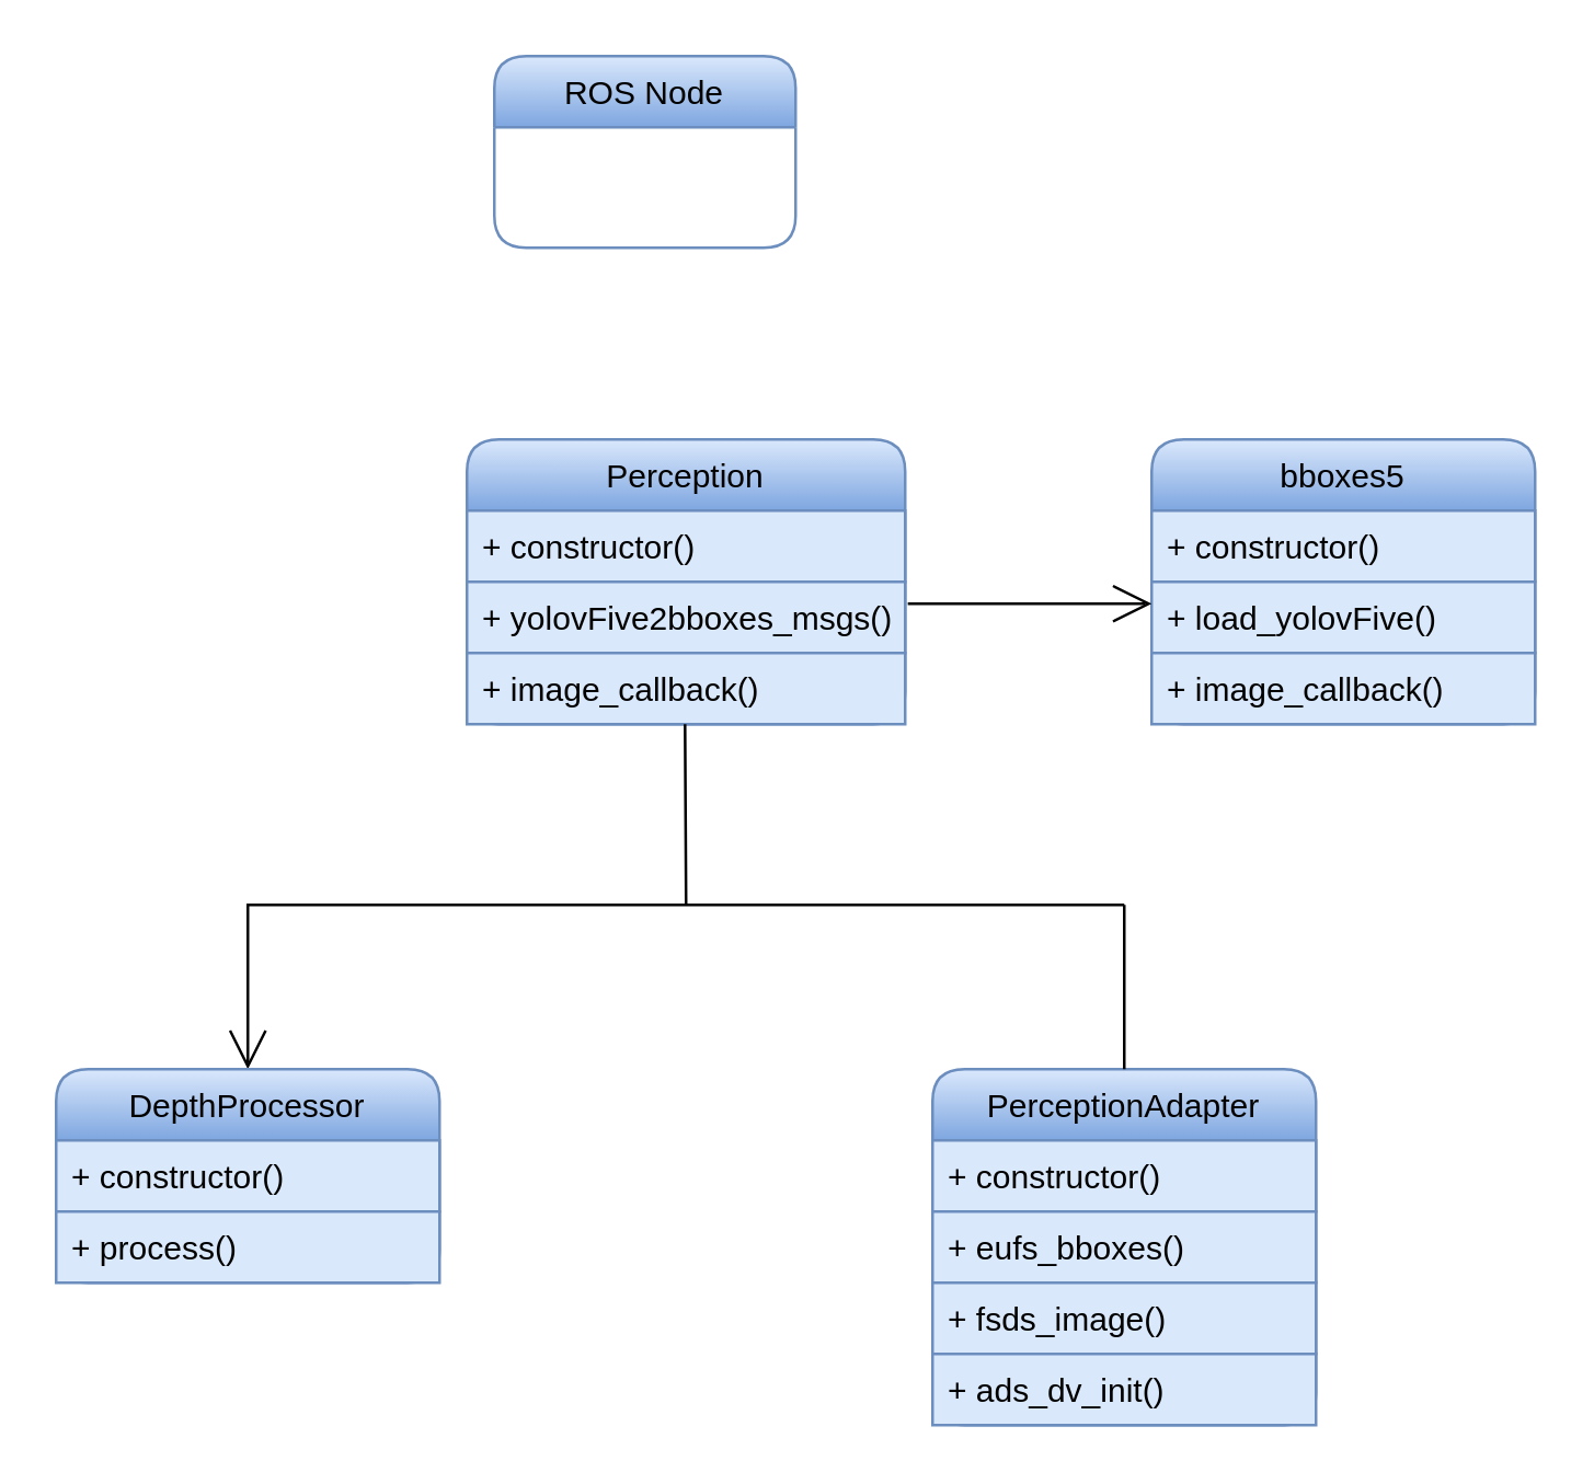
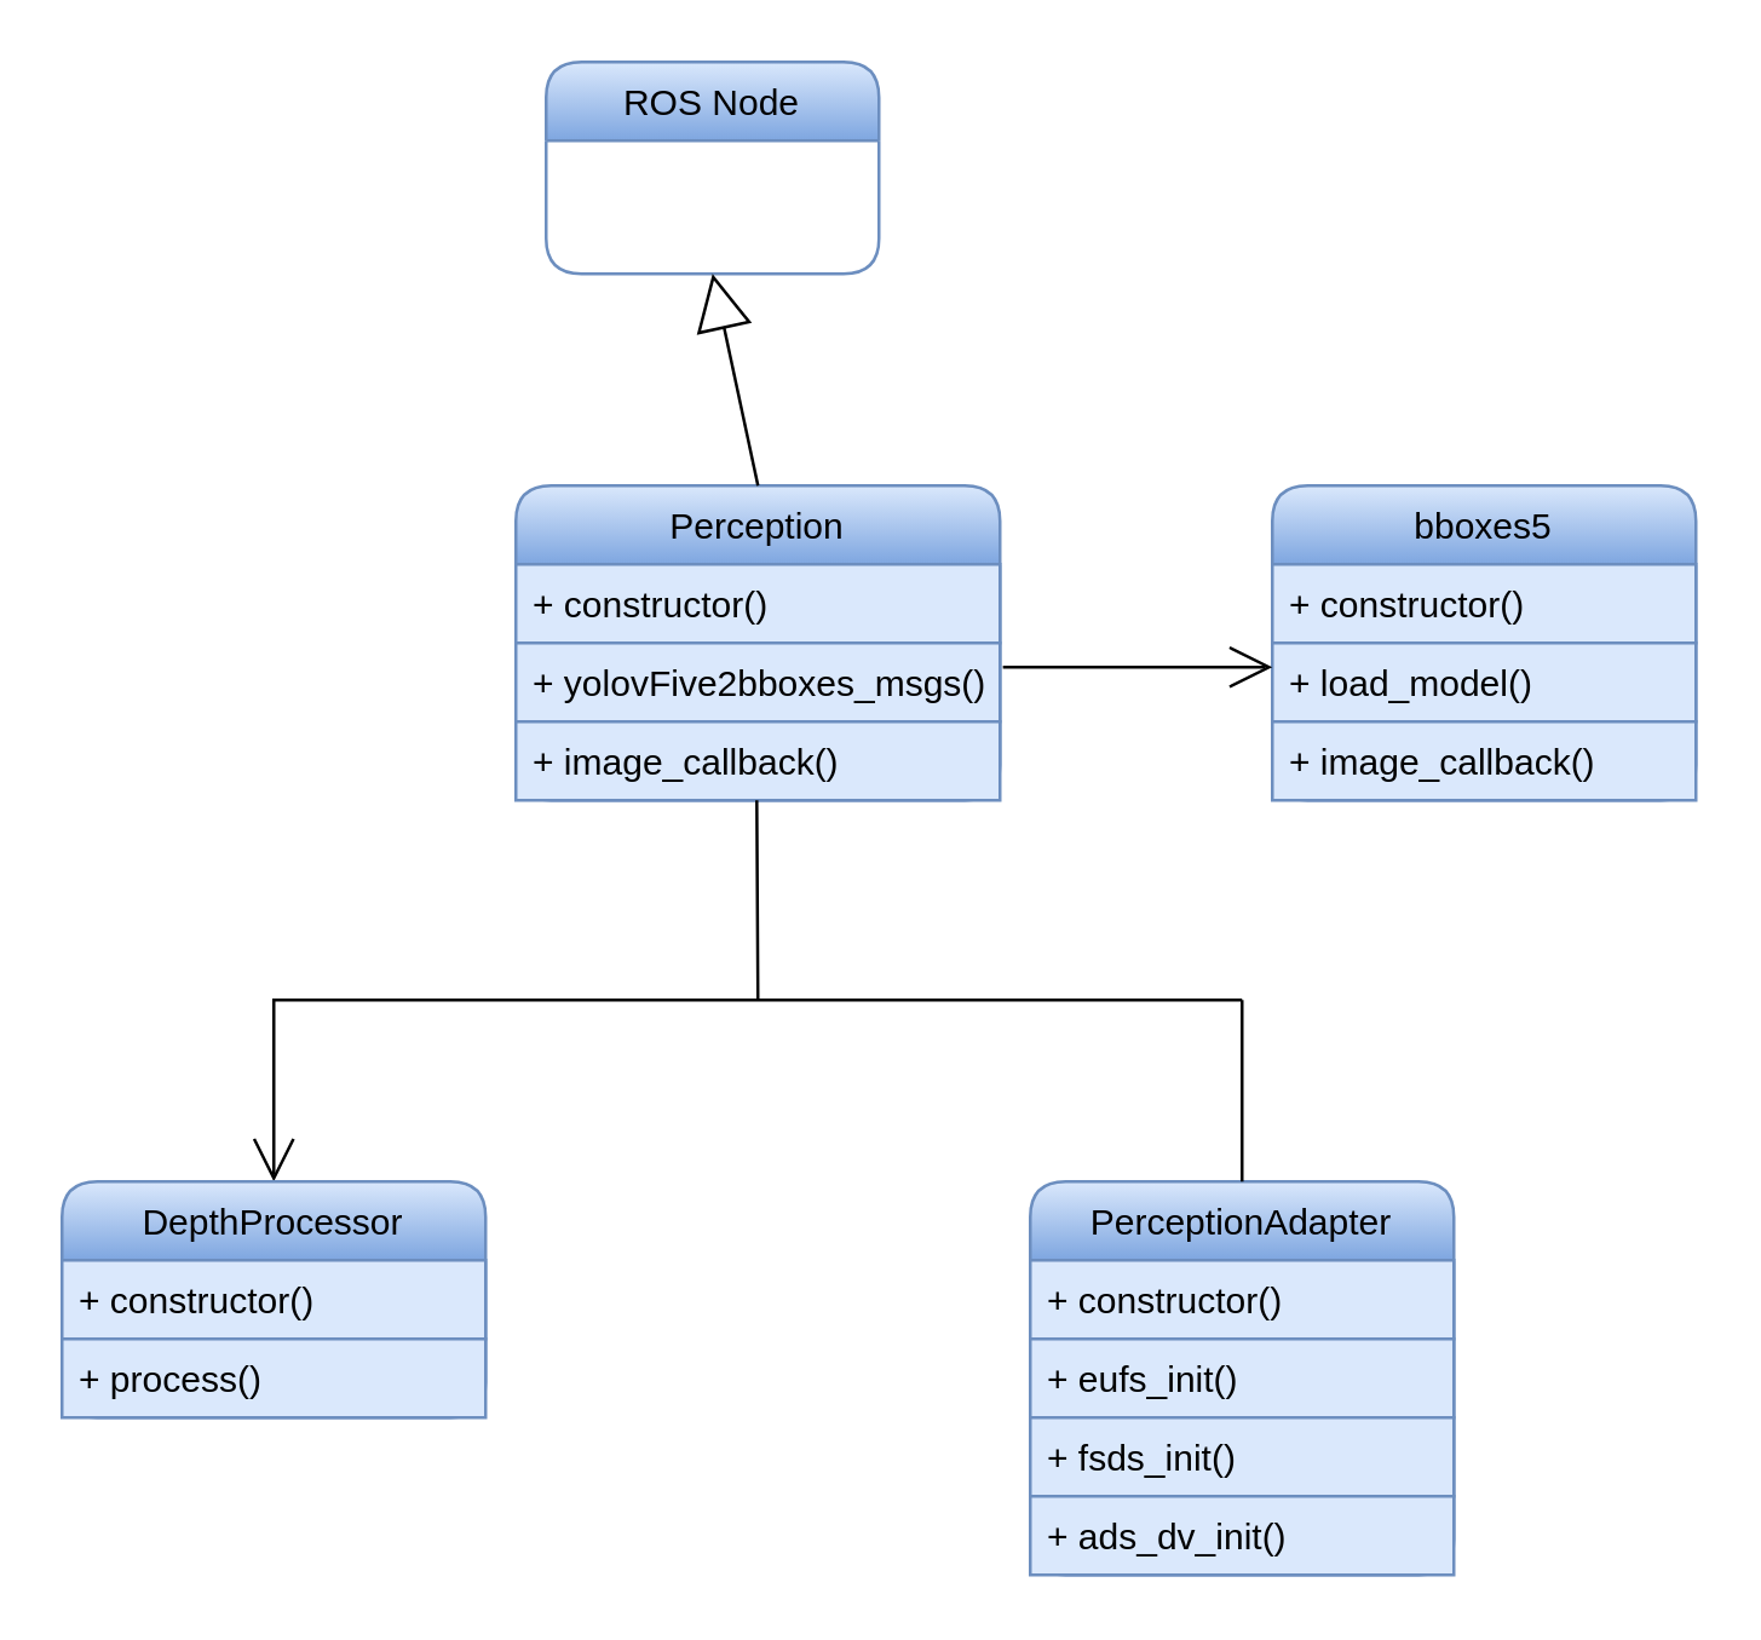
+ <mxCell id="7" value="" style="endArrow=block;endSize=16;endFill=0;html=1;rounded=0;exitX=0.5;exitY=0;exitDx=0;exitDy=0;entryX=0.5;entryY=1;entryDx=0;entryDy=0;" edge="1" parent="1" source="2" target="6"><mxGeometry width="160" relative="1" as="geometry"><mxPoint x="280" y="202" as="sourcePoint" /><mxPoint x="250" y="80" as="targetPoint" /></mxGeometry></mxCell>
- <mxCell id="10" value="+ load_yolovFive()" style="text;strokeColor=#6c8ebf;fillColor=#dae8fc;align=left;verticalAlign=top;spacingLeft=4;spacingRight=4;overflow=hidden;rotatable=0;points=[[0,0.5],[1,0.5]];portConstraint=eastwest;" vertex="1" parent="8"><mxGeometry y="52" width="140" height="26" as="geometry" /></mxCell>
+ <mxCell id="10" value="+ load_model()" style="text;strokeColor=#6c8ebf;fillColor=#dae8fc;align=left;verticalAlign=top;spacingLeft=4;spacingRight=4;overflow=hidden;rotatable=0;points=[[0,0.5],[1,0.5]];portConstraint=eastwest;" vertex="1" parent="8"><mxGeometry y="52" width="140" height="26" as="geometry" /></mxCell>
- <mxCell id="19" value="+ eufs_bboxes()" style="text;strokeColor=#6c8ebf;fillColor=#dae8fc;align=left;verticalAlign=top;spacingLeft=4;spacingRight=4;overflow=hidden;rotatable=0;points=[[0,0.5],[1,0.5]];portConstraint=eastwest;" vertex="1" parent="17"><mxGeometry y="52" width="140" height="26" as="geometry" /></mxCell>
+ <mxCell id="19" value="+ eufs_init()" style="text;strokeColor=#6c8ebf;fillColor=#dae8fc;align=left;verticalAlign=top;spacingLeft=4;spacingRight=4;overflow=hidden;rotatable=0;points=[[0,0.5],[1,0.5]];portConstraint=eastwest;" vertex="1" parent="17"><mxGeometry y="52" width="140" height="26" as="geometry" /></mxCell>
- <mxCell id="20" value="+ fsds_image()" style="text;strokeColor=#6c8ebf;fillColor=#dae8fc;align=left;verticalAlign=top;spacingLeft=4;spacingRight=4;overflow=hidden;rotatable=0;points=[[0,0.5],[1,0.5]];portConstraint=eastwest;" vertex="1" parent="17"><mxGeometry y="78" width="140" height="26" as="geometry" /></mxCell>
+ <mxCell id="20" value="+ fsds_init()" style="text;strokeColor=#6c8ebf;fillColor=#dae8fc;align=left;verticalAlign=top;spacingLeft=4;spacingRight=4;overflow=hidden;rotatable=0;points=[[0,0.5],[1,0.5]];portConstraint=eastwest;" vertex="1" parent="17"><mxGeometry y="78" width="140" height="26" as="geometry" /></mxCell>
